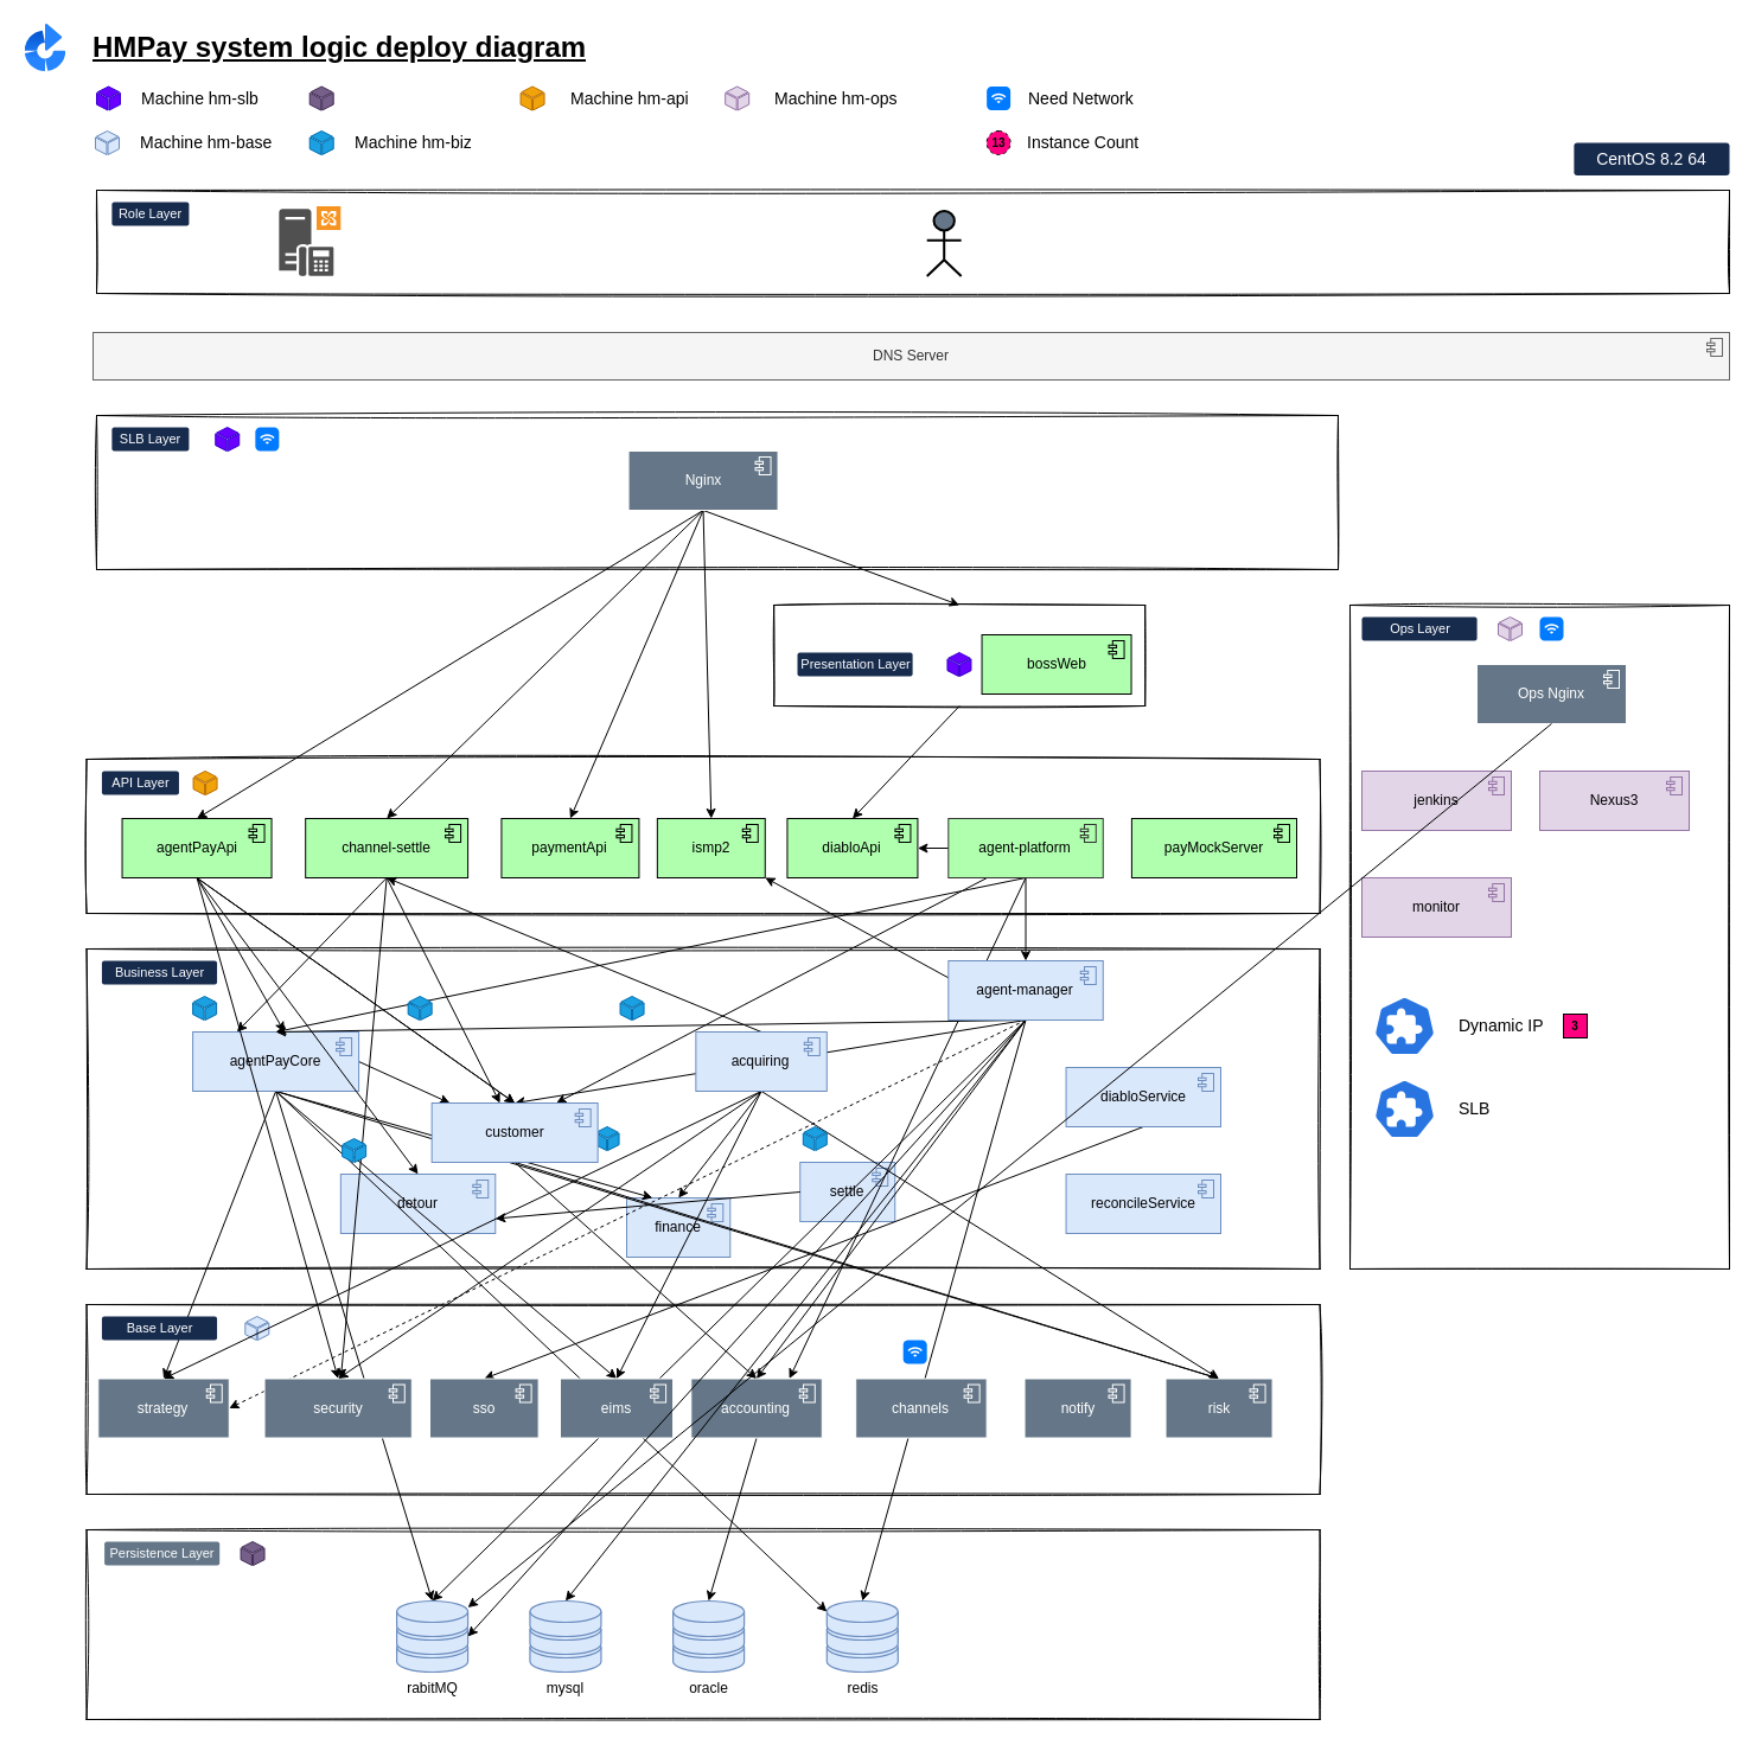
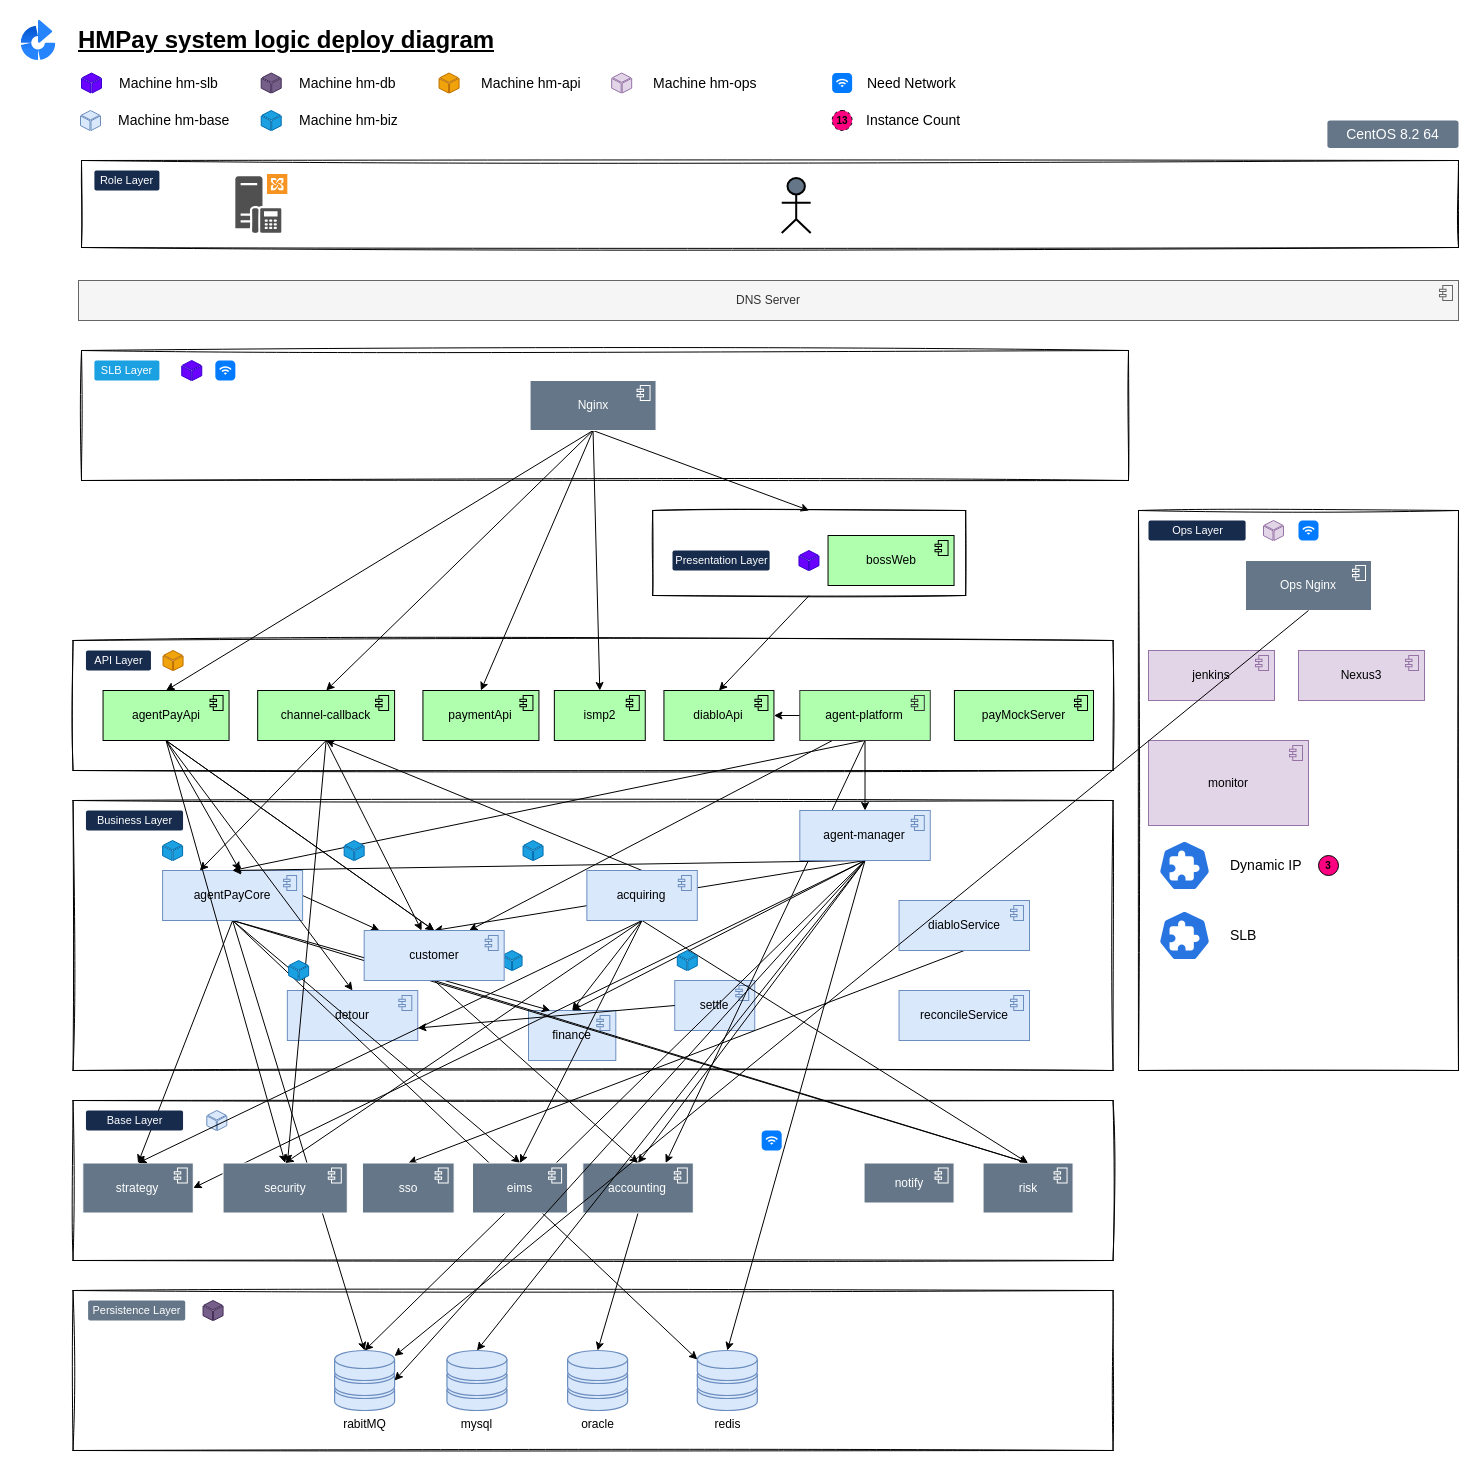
+ <mxCell id="92" value="Machine hm-db" style="text;html=1;strokeColor=none;fillColor=none;align=left;verticalAlign=middle;whiteSpace=wrap;rounded=0;sketch=0;fontSize=14;fontColor=#000000;" parent="1" vertex="1"><mxGeometry x="296.71" y="72.5" width="111.29" height="20" as="geometry" /></mxCell>
- <mxCell id="138" value="&lt;span style=&quot;font-size: 14px; text-align: left;&quot;&gt;CentOS 8.2 64&lt;/span&gt;" style="rounded=1;arcSize=10;fillColor=#172B4D;strokeColor=none;html=1;fontSize=14;align=center;fontStyle=0;fontSize=11;sketch=0;fontColor=#FFFFFF;" parent="1" vertex="1"><mxGeometry x="1326.9" y="120" width="131.1" height="27.5" as="geometry" /></mxCell>
+ <mxCell id="138" value="&lt;span style=&quot;font-size: 14px; text-align: left;&quot;&gt;CentOS 8.2 64&lt;/span&gt;" style="rounded=1;arcSize=10;fillColor=#647687;strokeColor=none;html=1;fontSize=14;align=center;fontStyle=0;fontSize=11;sketch=0;fontColor=#FFFFFF;" parent="1" vertex="1"><mxGeometry x="1326.9" y="120" width="131.1" height="27.5" as="geometry" /></mxCell>
- <mxCell id="80" value="SLB Layer" style="rounded=1;arcSize=10;fillColor=#172B4D;strokeColor=none;html=1;fontSize=14;align=center;fontColor=#ffffff;fontStyle=0;fontSize=11;sketch=0;" parent="1" vertex="1"><mxGeometry x="93.9" y="360" width="65" height="20" as="geometry" /></mxCell>
+ <mxCell id="80" value="SLB Layer" style="rounded=1;arcSize=10;fillColor=#1ba1e2;strokeColor=none;html=1;fontSize=14;align=center;fontColor=#ffffff;fontStyle=0;fontSize=11;sketch=0;" parent="1" vertex="1"><mxGeometry x="93.9" y="360" width="65" height="20" as="geometry" /></mxCell>
- <mxCell id="39" value="&lt;div&gt;channel-settle&lt;/div&gt;" style="html=1;outlineConnect=0;whiteSpace=wrap;shape=mxgraph.archimate3.application;appType=comp;archiType=square;sketch=0;align=center;fillColor=#AFFFAF;" parent="1" vertex="1"><mxGeometry x="257.18" y="690" width="136.91" height="50" as="geometry" /></mxCell>
+ <mxCell id="39" value="&lt;div&gt;channel-callback&lt;/div&gt;" style="html=1;outlineConnect=0;whiteSpace=wrap;shape=mxgraph.archimate3.application;appType=comp;archiType=square;sketch=0;align=center;fillColor=#AFFFAF;" parent="1" vertex="1"><mxGeometry x="257.18" y="690" width="136.91" height="50" as="geometry" /></mxCell>
- <mxCell id="31" style="edgeStyle=none;rounded=0;orthogonalLoop=1;jettySize=auto;html=1;exitX=0.5;exitY=1;exitDx=0;exitDy=0;exitPerimeter=0;fontSize=10;fontColor=#000000;" parent="1" source="132" target="36" edge="1"><mxGeometry relative="1" as="geometry" /></mxCell>
+ <mxCell id="31" style="edgeStyle=none;rounded=0;orthogonalLoop=1;jettySize=auto;html=1;exitX=0.5;exitY=1;exitDx=0;exitDy=0;exitPerimeter=0;entryX=0.5;entryY=0;entryDx=0;entryDy=0;entryPerimeter=0;fontSize=10;fontColor=#000000;" parent="1" source="132" target="5" edge="1"><mxGeometry relative="1" as="geometry" /></mxCell>
- <mxCell id="125" value="monitor" style="html=1;outlineConnect=0;whiteSpace=wrap;shape=mxgraph.archimate3.application;appType=comp;archiType=square;sketch=0;align=center;fillColor=#e1d5e7;strokeColor=#9673a6;" parent="1" vertex="1"><mxGeometry x="1148" y="740" width="126" height="50" as="geometry" /></mxCell>
+ <mxCell id="125" value="monitor" style="html=1;outlineConnect=0;whiteSpace=wrap;shape=mxgraph.archimate3.application;appType=comp;archiType=square;sketch=0;align=center;fillColor=#e1d5e7;strokeColor=#9673a6;" parent="1" vertex="1"><mxGeometry x="1148" y="740" width="160" height="85" as="geometry" /></mxCell>
- <mxCell id="140" value="3" style="html=1;align=center;verticalAlign=middle;whiteSpace=wrap;fontSize=10;fontStyle=1;arcSize=50;sketch=0;fillColor=#FF0080;rounded=0;" parent="1" vertex="1"><mxGeometry x="1318" y="855" width="20" height="20" as="geometry" /></mxCell>
+ <mxCell id="140" value="3" style="rounded=1;html=1;align=center;verticalAlign=middle;whiteSpace=wrap;fontSize=10;fontStyle=1;arcSize=50;sketch=0;fillColor=#FF0080;" parent="1" vertex="1"><mxGeometry x="1318" y="855" width="20" height="20" as="geometry" /></mxCell>
- <mxCell id="33" style="edgeStyle=none;rounded=0;orthogonalLoop=1;jettySize=auto;html=1;exitX=0.5;exitY=1;exitDx=0;exitDy=0;exitPerimeter=0;entryX=1;entryY=0.5;entryDx=0;entryDy=0;entryPerimeter=0;fontSize=10;fontColor=#000000;dashed=1;" parent="1" source="132" target="55" edge="1"><mxGeometry relative="1" as="geometry" /></mxCell>
+ <mxCell id="33" style="edgeStyle=none;rounded=0;orthogonalLoop=1;jettySize=auto;html=1;exitX=0.5;exitY=1;exitDx=0;exitDy=0;exitPerimeter=0;entryX=1;entryY=0.5;entryDx=0;entryDy=0;entryPerimeter=0;fontSize=10;fontColor=#000000;" parent="1" source="132" target="55" edge="1"><mxGeometry relative="1" as="geometry" /></mxCell>
- <mxCell id="56" value="&lt;span style=&quot;&quot;&gt;channels&lt;/span&gt;" style="html=1;outlineConnect=0;whiteSpace=wrap;shape=mxgraph.archimate3.application;appType=comp;archiType=square;sketch=0;align=center;fillColor=#647687;fontColor=#ffffff;strokeColor=#FFFFFF;" parent="1" vertex="1"><mxGeometry x="721.19" y="1162.5" width="110.45" height="50" as="geometry" /></mxCell>
- <mxCell id="54" value="&lt;span style=&quot;&quot;&gt;notify&lt;/span&gt;" style="html=1;outlineConnect=0;whiteSpace=wrap;shape=mxgraph.archimate3.application;appType=comp;archiType=square;sketch=0;align=center;fillColor=#647687;fontColor=#ffffff;strokeColor=#FFFFFF;" parent="1" vertex="1"><mxGeometry x="863.55" y="1162.5" width="90" height="50" as="geometry" /></mxCell>
+ <mxCell id="54" value="&lt;span style=&quot;&quot;&gt;notify&lt;/span&gt;" style="html=1;outlineConnect=0;whiteSpace=wrap;shape=mxgraph.archimate3.application;appType=comp;archiType=square;sketch=0;align=center;fillColor=#647687;fontColor=#ffffff;strokeColor=#FFFFFF;" parent="1" vertex="1"><mxGeometry x="863.55" y="1162.5" width="90" height="40" as="geometry" /></mxCell>
